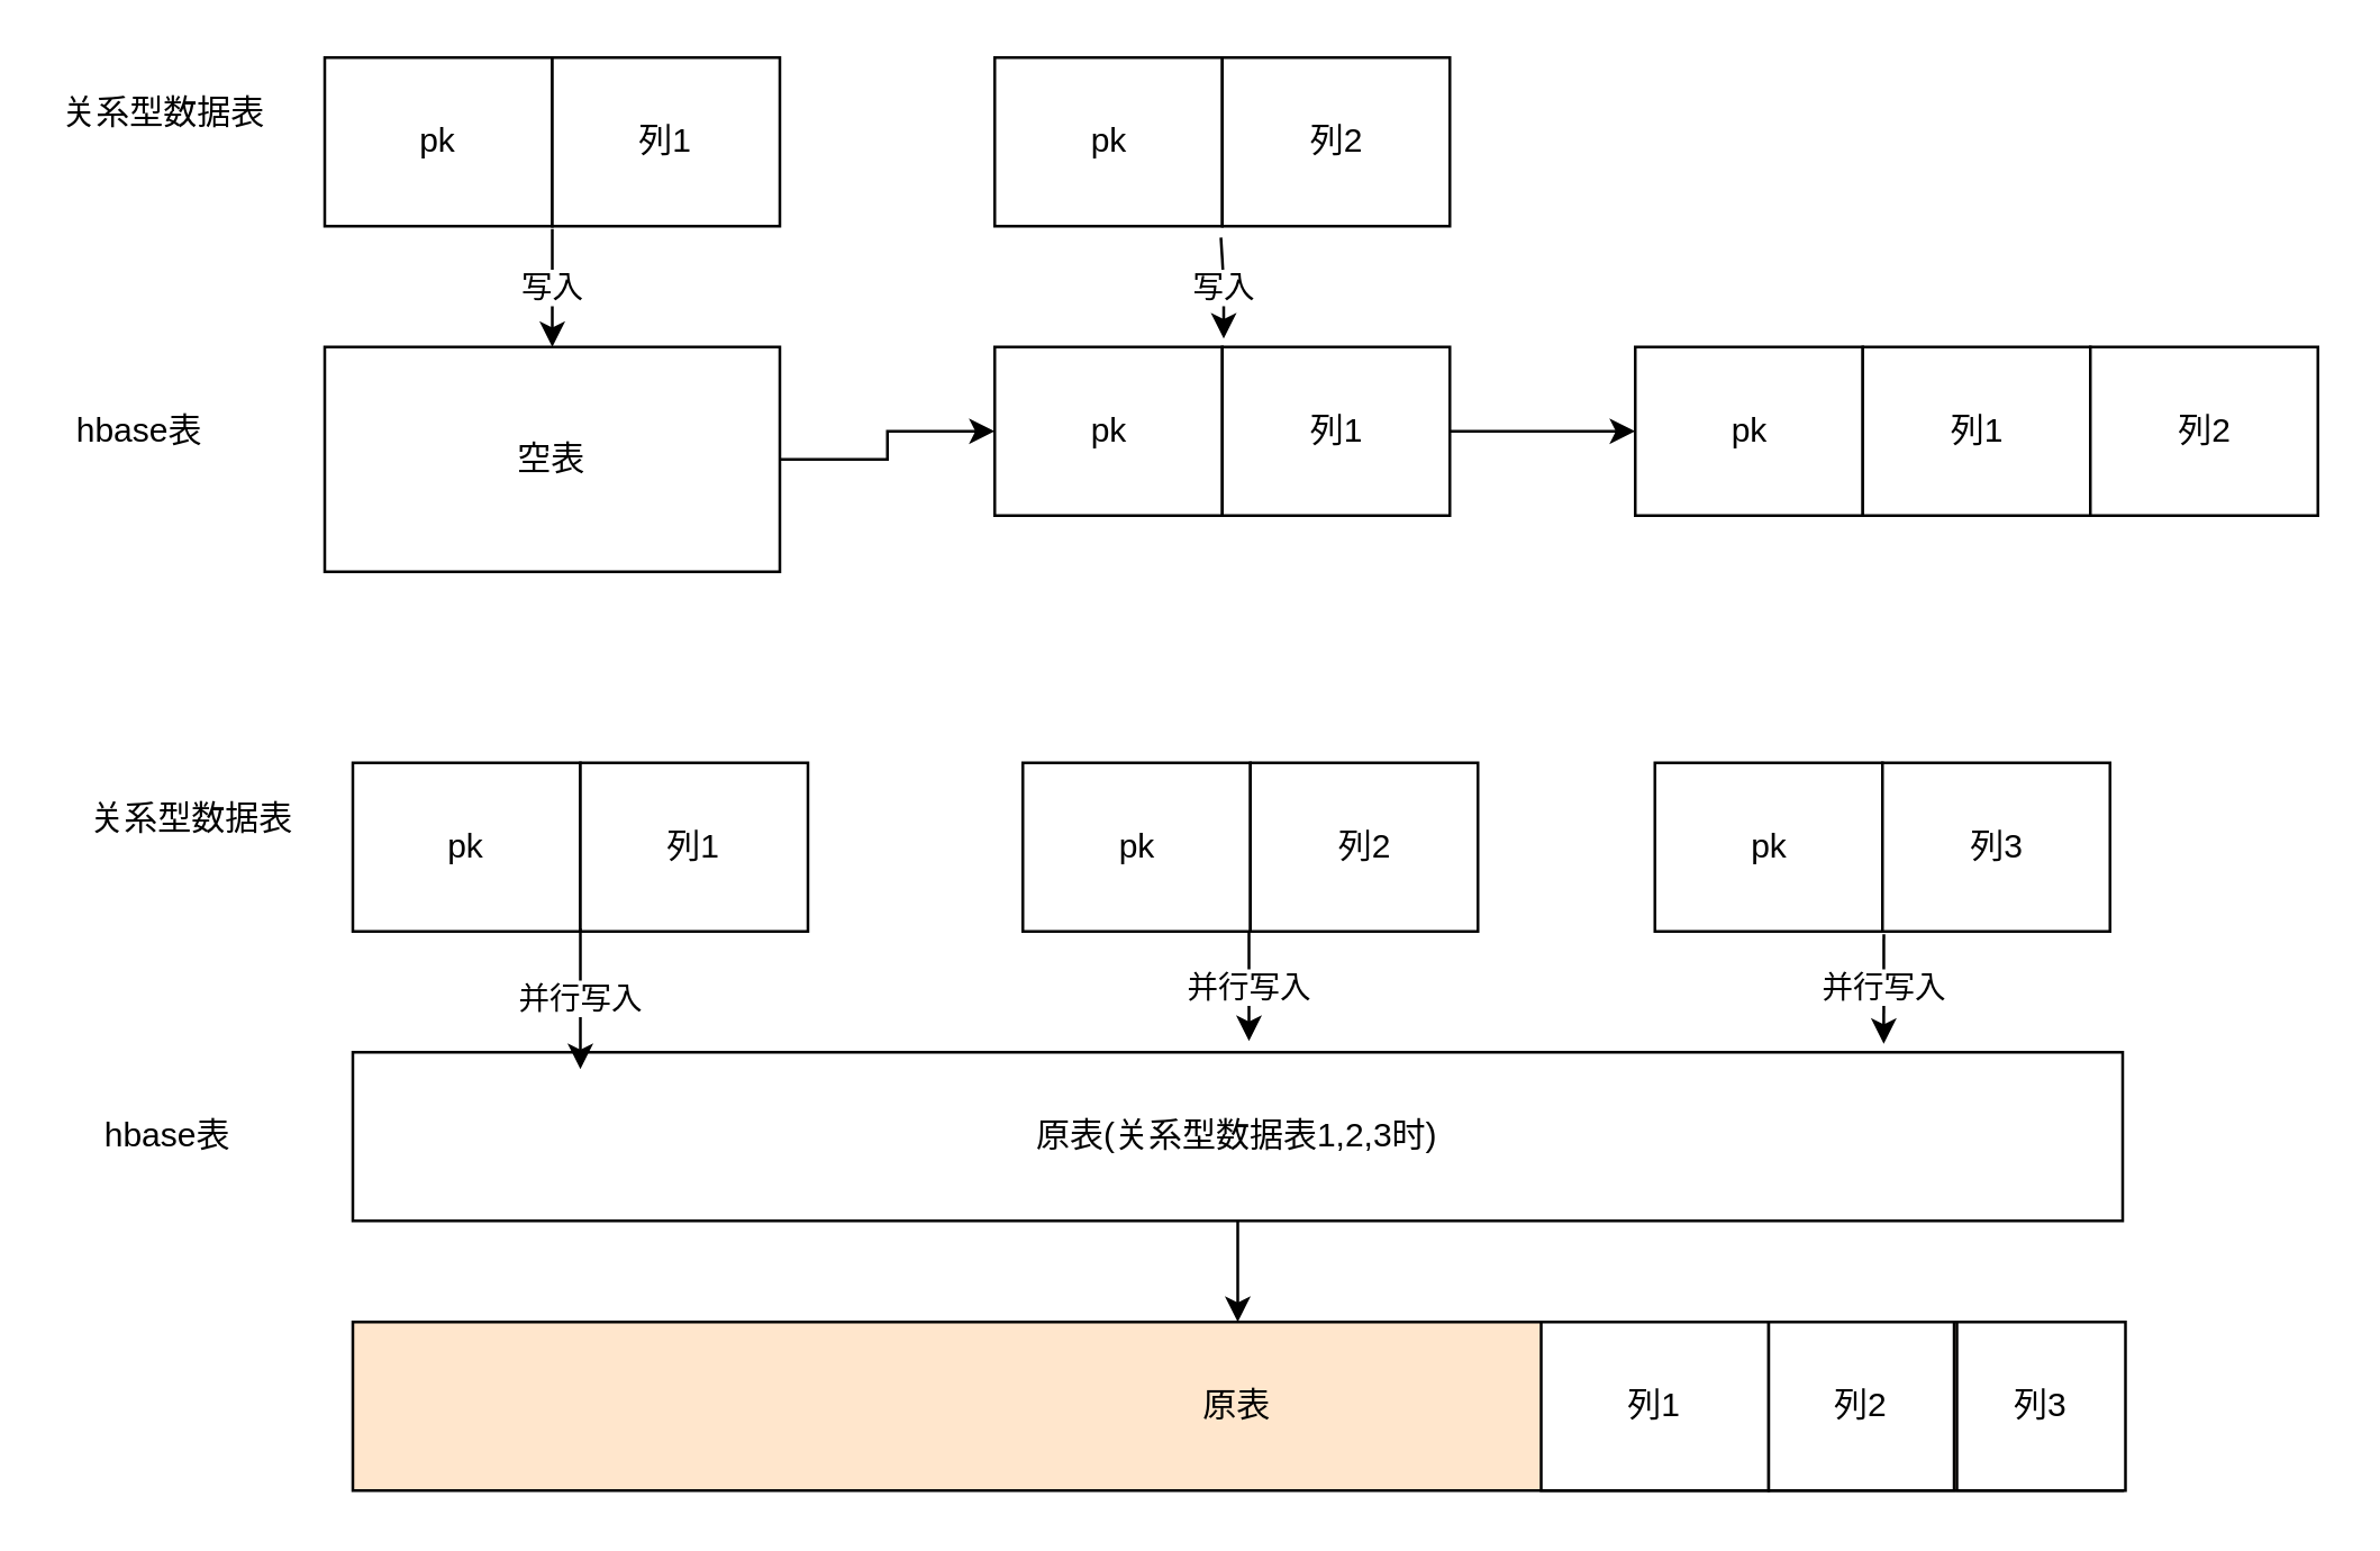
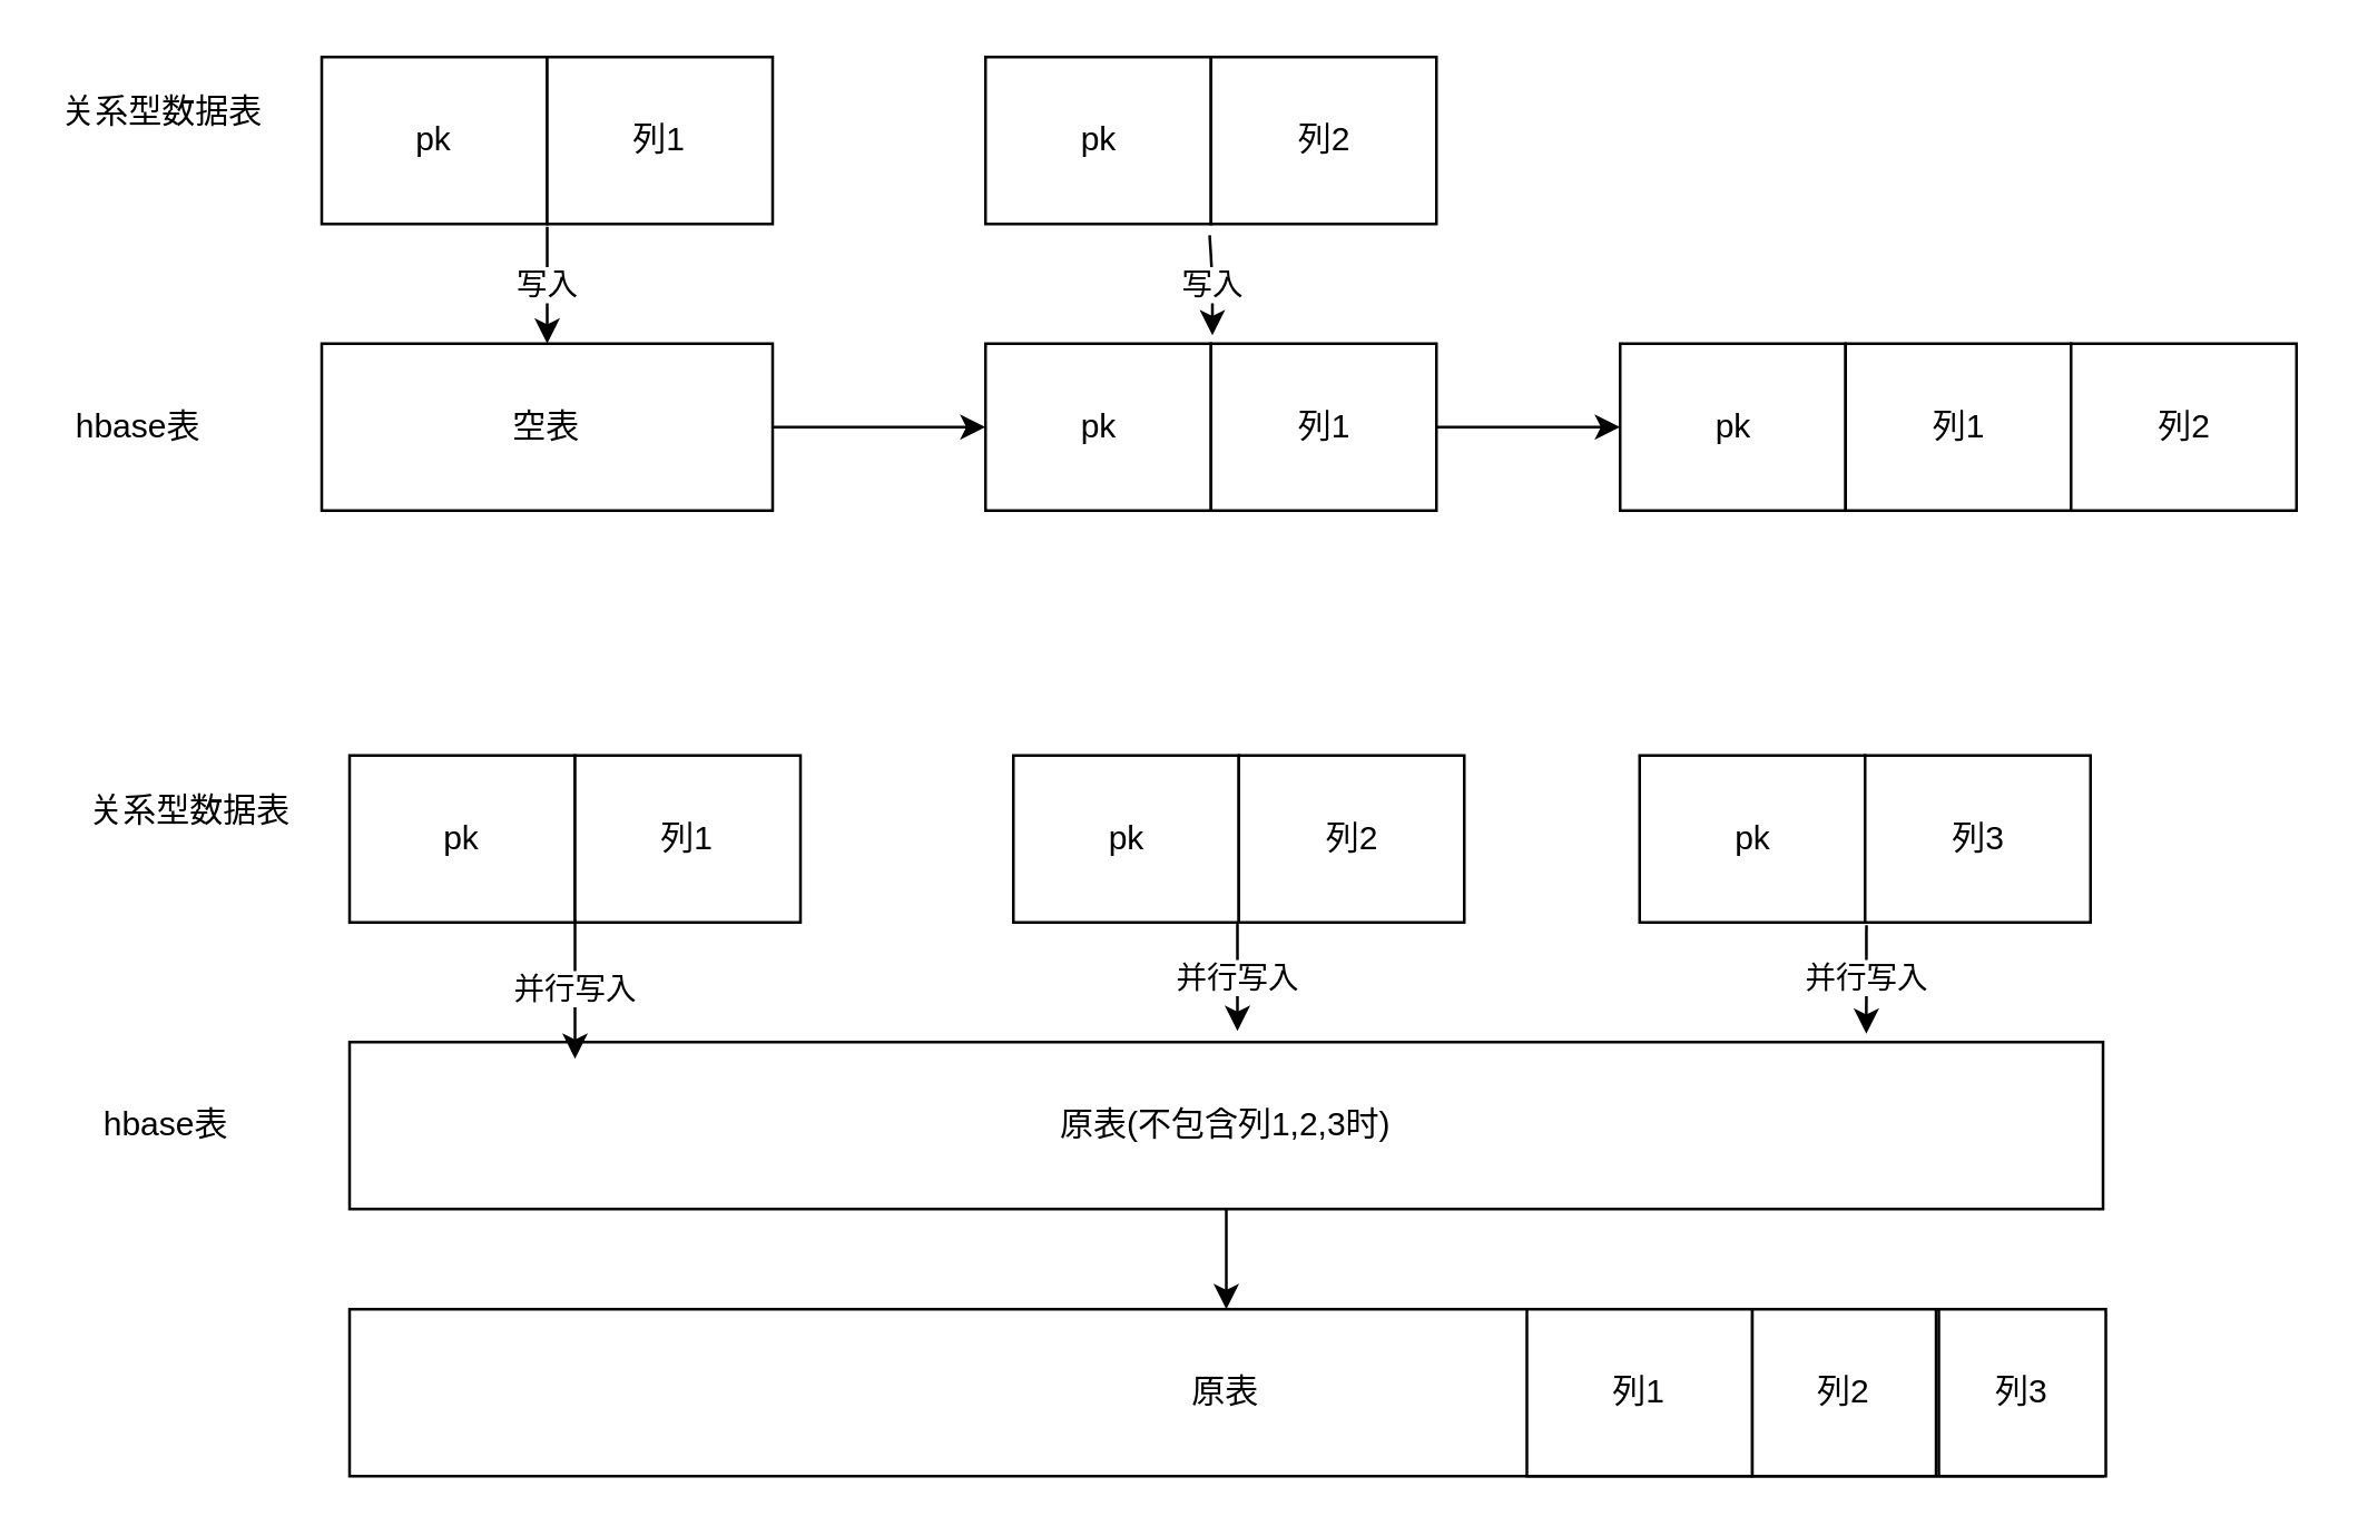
- <mxCell id="6" value="空表" style="rounded=0;whiteSpace=wrap;html=1;" vertex="1" parent="1"><mxGeometry x="115" y="123" width="162" height="80" as="geometry" /></mxCell>
+ <mxCell id="6" value="空表" style="rounded=0;whiteSpace=wrap;html=1;" vertex="1" parent="1"><mxGeometry x="115" y="123" width="162" height="60" as="geometry" /></mxCell>
- <mxCell id="19" value="原表(关系型数据表1,2,3时)" style="rounded=0;whiteSpace=wrap;html=1;" vertex="1" parent="1"><mxGeometry x="125" y="374" width="630" height="60" as="geometry" /></mxCell>
+ <mxCell id="19" value="原表(不包含列1,2,3时)" style="rounded=0;whiteSpace=wrap;html=1;" vertex="1" parent="1"><mxGeometry x="125" y="374" width="630" height="60" as="geometry" /></mxCell>
- <mxCell id="31" value="原表" style="rounded=0;whiteSpace=wrap;html=1;fillColor=#ffe6cc;" vertex="1" parent="1"><mxGeometry x="125" y="470" width="630" height="60" as="geometry" /></mxCell>
+ <mxCell id="31" value="原表" style="rounded=0;whiteSpace=wrap;html=1;" vertex="1" parent="1"><mxGeometry x="125" y="470" width="630" height="60" as="geometry" /></mxCell>
